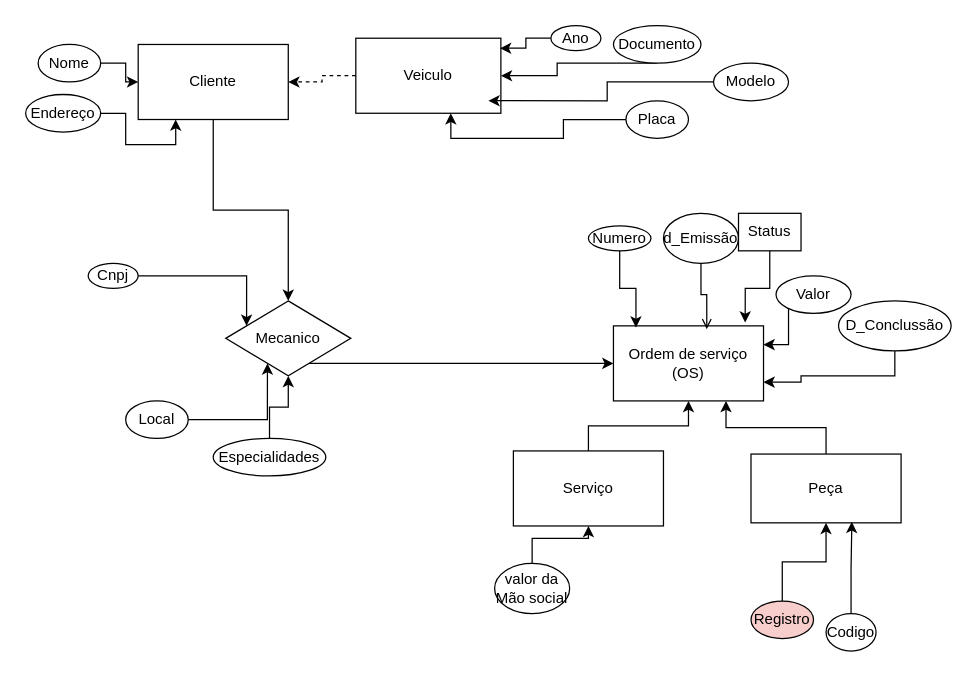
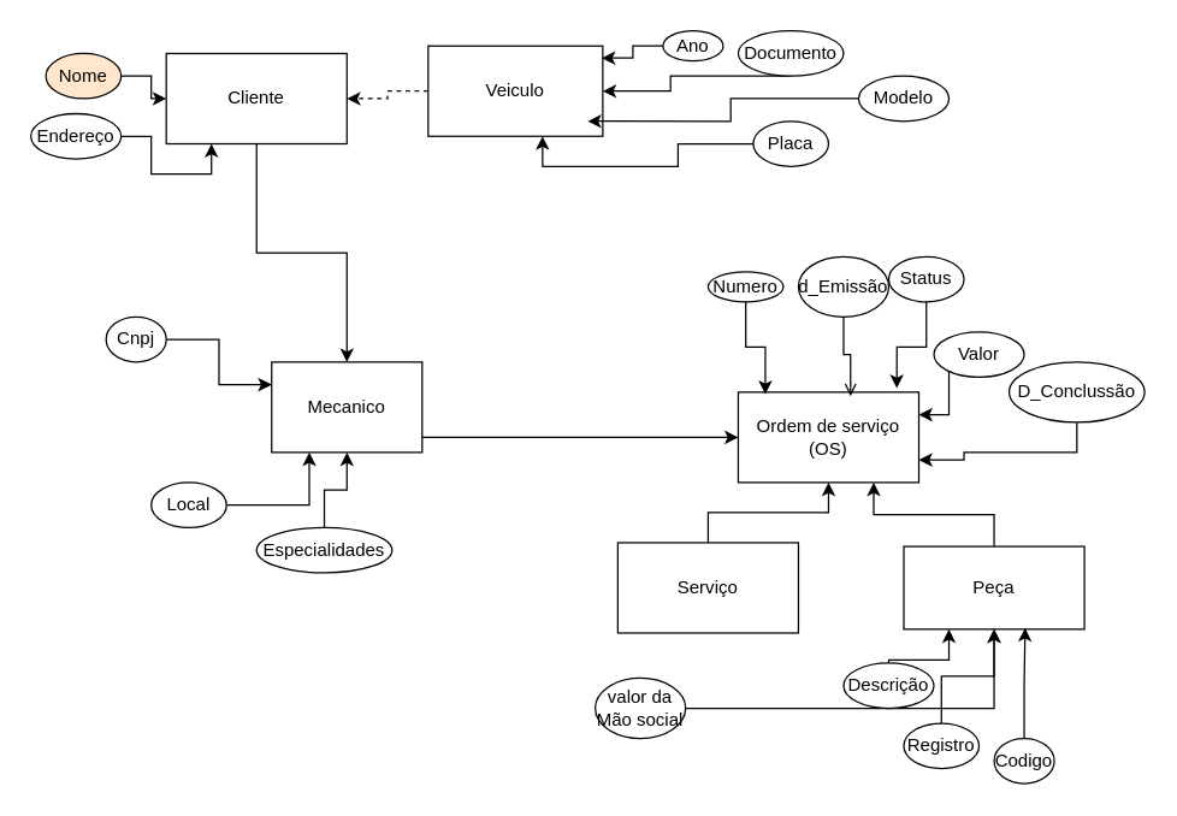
- <mxCell id="17" value="Nome" style="ellipse;whiteSpace=wrap;html=1;" vertex="1" parent="1"><mxGeometry x="30" y="35" width="50" height="30" as="geometry" /></mxCell>
+ <mxCell id="17" value="Nome" style="ellipse;whiteSpace=wrap;html=1;fillColor=#ffe6cc;" vertex="1" parent="1"><mxGeometry x="30" y="35" width="50" height="30" as="geometry" /></mxCell>
- <mxCell id="30" value="Status" style="whiteSpace=wrap;html=1;rounded=0;" vertex="1" parent="1"><mxGeometry x="590" y="170" width="50" height="30" as="geometry" /></mxCell>
+ <mxCell id="30" value="Status" style="ellipse;whiteSpace=wrap;html=1;" vertex="1" parent="1"><mxGeometry x="590" y="170" width="50" height="30" as="geometry" /></mxCell>
- <mxCell id="21" value="Cnpj" style="ellipse;whiteSpace=wrap;html=1;" vertex="1" parent="1"><mxGeometry x="70" y="210" width="40" height="20" as="geometry" /></mxCell>
+ <mxCell id="21" value="Cnpj" style="ellipse;whiteSpace=wrap;html=1;" vertex="1" parent="1"><mxGeometry x="70" y="210" width="40" height="30" as="geometry" /></mxCell>
- <mxCell id="7" value="&lt;font style=&quot;vertical-align: inherit;&quot;&gt;&lt;font style=&quot;vertical-align: inherit;&quot;&gt;Mecanico&lt;/font&gt;&lt;/font&gt;" style="rhombus;whiteSpace=wrap;html=1;" vertex="1" parent="1"><mxGeometry x="180" y="240" width="100" height="60" as="geometry" /></mxCell>
+ <mxCell id="7" value="&lt;font style=&quot;vertical-align: inherit;&quot;&gt;&lt;font style=&quot;vertical-align: inherit;&quot;&gt;Mecanico&lt;/font&gt;&lt;/font&gt;" style="rounded=0;whiteSpace=wrap;html=1;" vertex="1" parent="1"><mxGeometry x="180" y="240" width="100" height="60" as="geometry" /></mxCell>
- <mxCell id="26" style="edgeStyle=orthogonalEdgeStyle;rounded=0;orthogonalLoop=1;jettySize=auto;html=1;" edge="1" parent="1" source="27" target="10"><mxGeometry relative="1" as="geometry" /></mxCell>
+ <mxCell id="26" style="edgeStyle=orthogonalEdgeStyle;rounded=0;orthogonalLoop=1;jettySize=auto;html=1;" edge="1" parent="1" source="27" target="38"><mxGeometry relative="1" as="geometry" /></mxCell>
+ <mxCell id="39" value="" style="edgeStyle=orthogonalEdgeStyle;rounded=0;orthogonalLoop=1;jettySize=auto;html=1;" edge="1" parent="1" source="40" target="38"><mxGeometry relative="1" as="geometry"><Array as="points"><mxPoint x="590" y="438" /><mxPoint x="630" y="438" /></Array></mxGeometry></mxCell>
+ <mxCell id="40" value="Descrição" style="ellipse;whiteSpace=wrap;html=1;" vertex="1" parent="1"><mxGeometry x="560" y="440" width="60" height="30" as="geometry" /></mxCell>
- <mxCell id="42" value="Registro" style="ellipse;whiteSpace=wrap;html=1;fillColor=#f8cecc;" vertex="1" parent="1"><mxGeometry x="600" y="480" width="50" height="30" as="geometry" /></mxCell>
+ <mxCell id="42" value="Registro" style="ellipse;whiteSpace=wrap;html=1;" vertex="1" parent="1"><mxGeometry x="600" y="480" width="50" height="30" as="geometry" /></mxCell>
